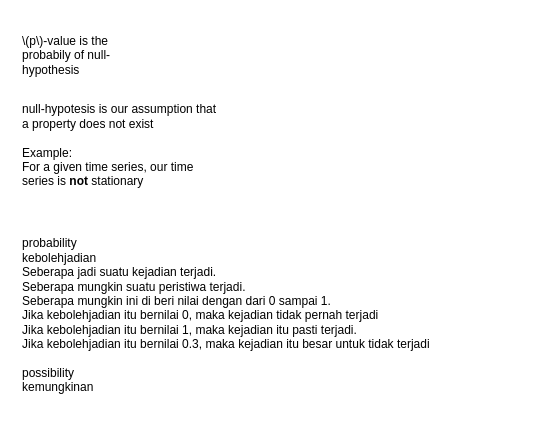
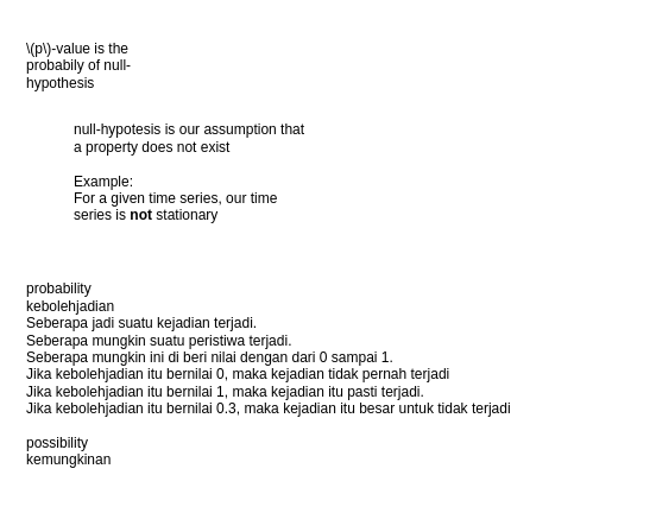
- <mxCell id="3" value="null-hypotesis is our assumption that a property does not exist&lt;br&gt;&lt;br&gt;Example:&lt;div&gt;For a given time series, our time series is &lt;b&gt;not&lt;/b&gt; stationary&lt;/div&gt;" style="text;html=1;align=left;verticalAlign=middle;whiteSpace=wrap;rounded=0;" vertex="1" parent="1"><mxGeometry x="20" y="100" width="200" height="90" as="geometry" /></mxCell>
+ <mxCell id="3" value="null-hypotesis is our assumption that a property does not exist&lt;br&gt;&lt;br&gt;Example:&lt;div&gt;For a given time series, our time series is &lt;b&gt;not&lt;/b&gt; stationary&lt;/div&gt;" style="text;html=1;align=left;verticalAlign=middle;whiteSpace=wrap;rounded=0;" vertex="1" parent="1"><mxGeometry x="60" y="100" width="200" height="90" as="geometry" /></mxCell>
